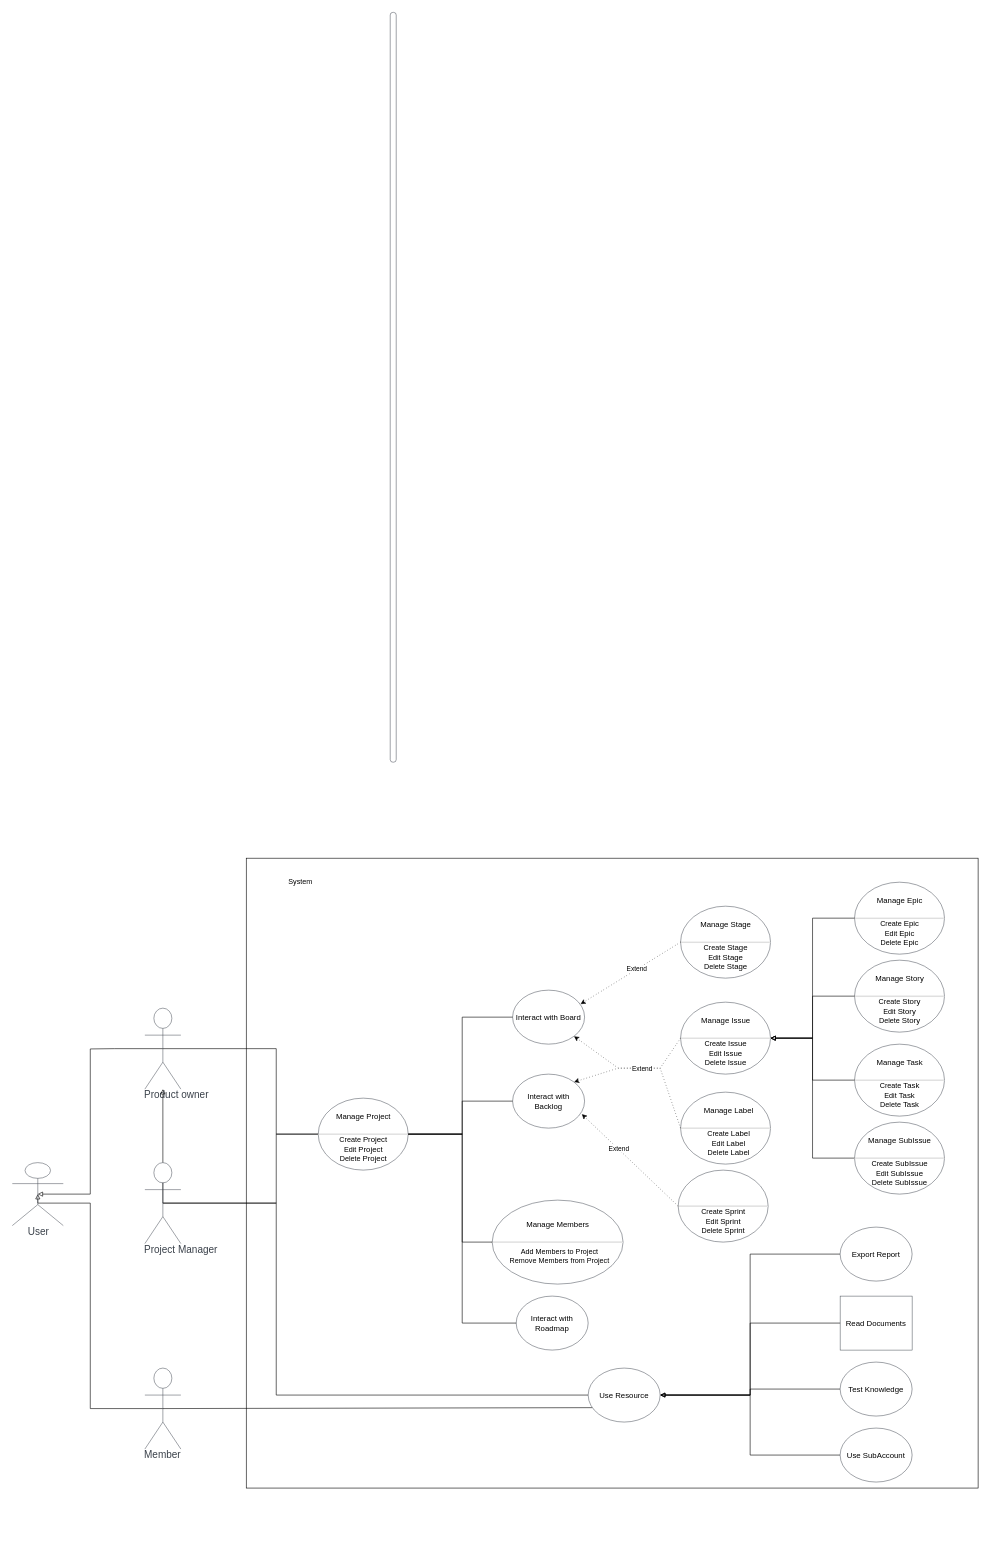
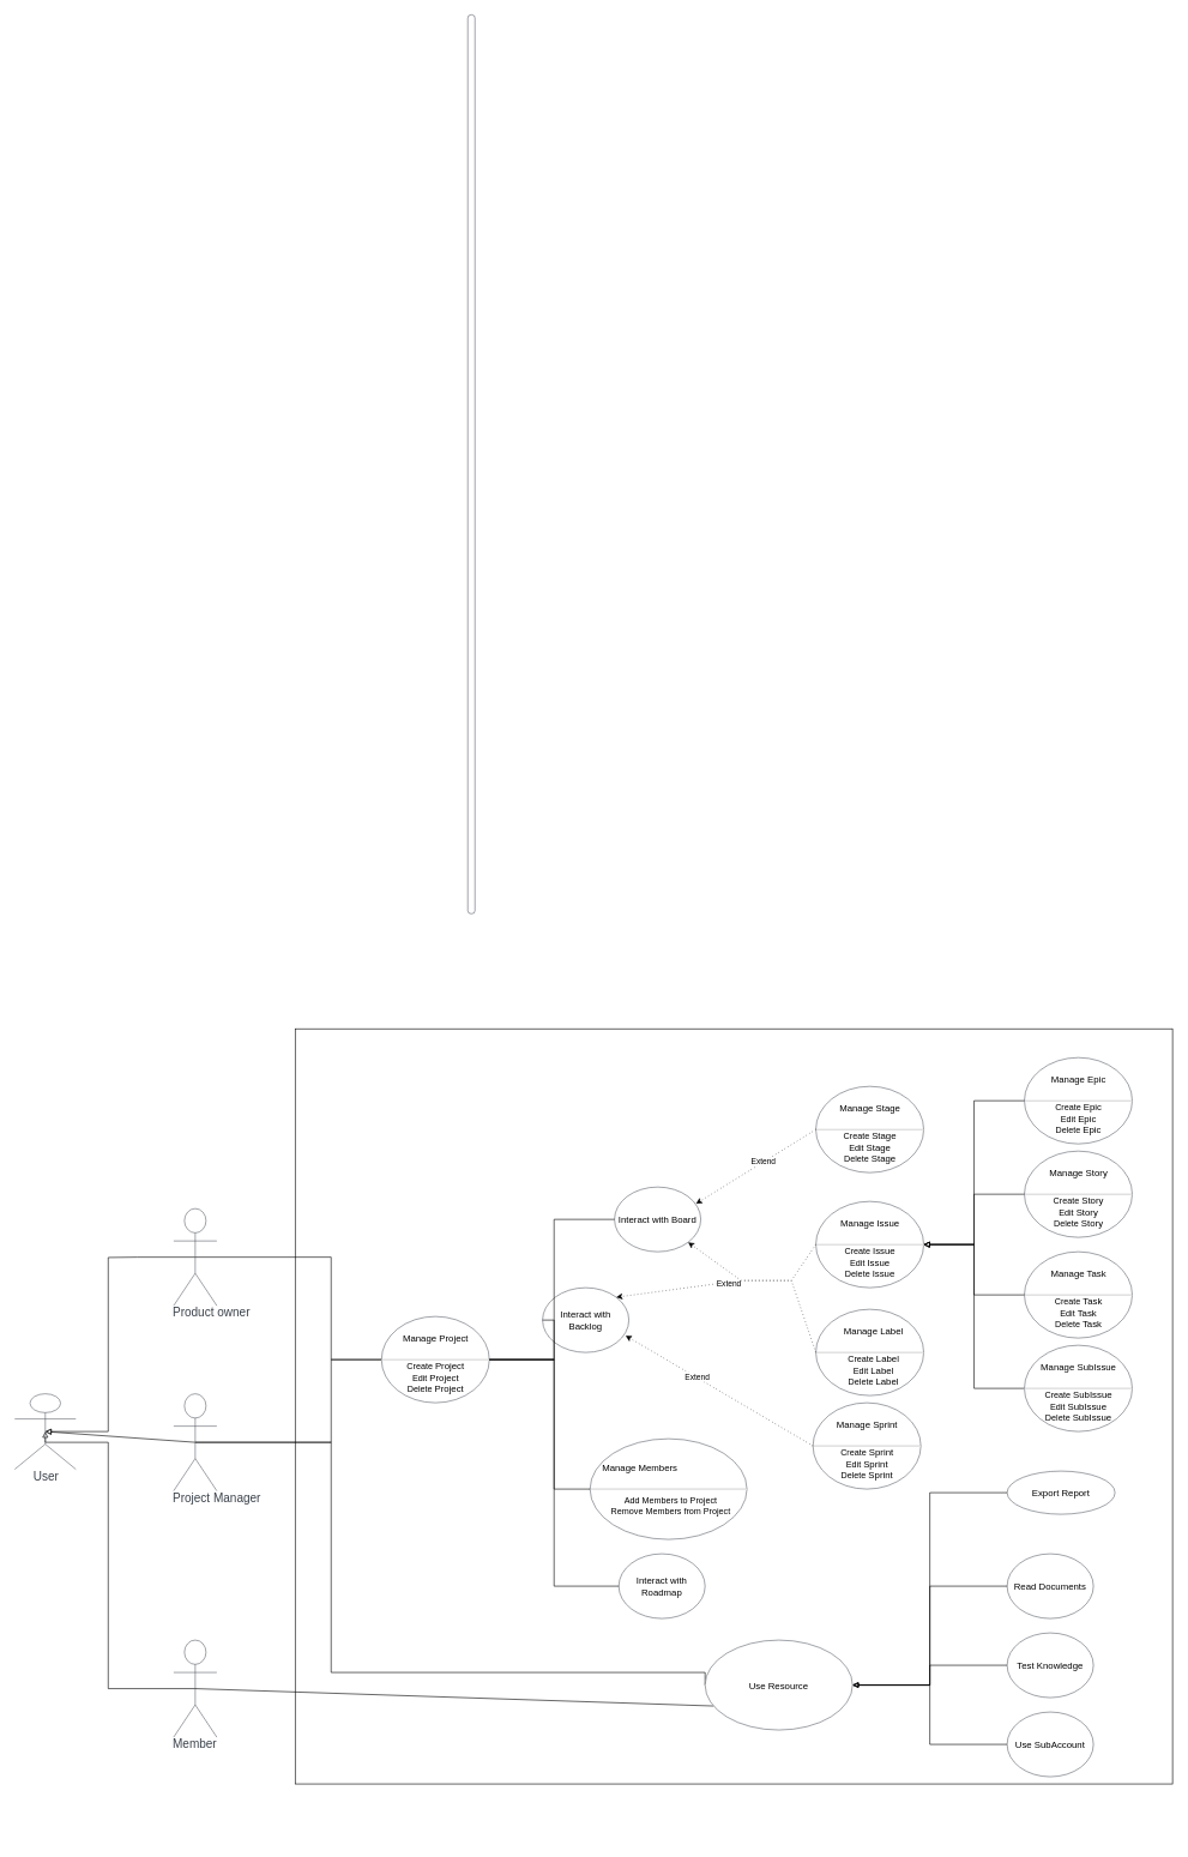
- <mxCell id="79" value="System" style="text;html=1;align=center;verticalAlign=middle;resizable=0;points=[];autosize=1;strokeColor=none;fillColor=none;" parent="15" vertex="1"><mxGeometry x="30" y="10" width="60" height="20" as="geometry" /></mxCell>
- <mxCell id="54" value="Interact with Backlog" style="html=1;overflow=block;blockSpacing=1;whiteSpace=wrap;ellipse;fontSize=13;spacing=3.8;strokeColor=#3a414a;strokeOpacity=100;rounded=1;absoluteArcSize=1;arcSize=9;strokeWidth=0.8;" parent="15" vertex="1"><mxGeometry x="414" y="340" width="120" height="90" as="geometry" /></mxCell>
+ <mxCell id="54" value="Interact with Backlog" style="html=1;overflow=block;blockSpacing=1;whiteSpace=wrap;ellipse;fontSize=13;spacing=3.8;strokeColor=#3a414a;strokeOpacity=100;rounded=1;absoluteArcSize=1;arcSize=9;strokeWidth=0.8;" parent="15" vertex="1"><mxGeometry x="314" y="340" width="120" height="90" as="geometry" /></mxCell>
- <mxCell id="7" style="edgeStyle=none;rounded=0;orthogonalLoop=1;jettySize=auto;html=1;exitX=0.5;exitY=0.5;exitDx=0;exitDy=0;exitPerimeter=0;endArrow=block;endFill=0;" parent="1" source="10" target="6" edge="1"><mxGeometry relative="1" as="geometry"><mxPoint x="275" y="2025" as="targetPoint" /></mxGeometry></mxCell>
+ <mxCell id="7" style="edgeStyle=none;rounded=0;orthogonalLoop=1;jettySize=auto;html=1;exitX=0.5;exitY=0.5;exitDx=0;exitDy=0;exitPerimeter=0;entryX=0.5;entryY=0.5;entryDx=0;entryDy=0;entryPerimeter=0;endArrow=block;endFill=0;" parent="1" source="10" target="13" edge="1"><mxGeometry relative="1" as="geometry"><mxPoint x="275" y="2025" as="targetPoint" /></mxGeometry></mxCell>
+ <mxCell id="47" value="&lt;span style=&quot;font-size: 13px&quot;&gt;Manage Sprint&lt;/span&gt;" style="text;html=1;align=center;verticalAlign=middle;resizable=0;points=[];autosize=1;strokeColor=none;fillColor=none;" parent="45" vertex="1"><mxGeometry x="25" y="20" width="100" height="20" as="geometry" /></mxCell>
- <mxCell id="67" value="&lt;span style=&quot;font-size: 13px&quot;&gt;Manage Members&lt;/span&gt;" style="text;html=1;align=center;verticalAlign=middle;resizable=0;points=[];autosize=1;strokeColor=none;fillColor=none;" parent="65" vertex="1"><mxGeometry x="49.088" y="30.003" width="120" height="20" as="geometry" /></mxCell>
+ <mxCell id="67" value="&lt;span style=&quot;font-size: 13px&quot;&gt;Manage Members&lt;/span&gt;" style="text;html=1;align=center;verticalAlign=middle;resizable=0;points=[];autosize=1;strokeColor=none;fillColor=none;" parent="65" vertex="1"><mxGeometry x="9.088" y="30.003" width="120" height="20" as="geometry" /></mxCell>
- <mxCell id="77" value="Export Report" style="html=1;overflow=block;blockSpacing=1;whiteSpace=wrap;ellipse;fontSize=13;spacing=3.8;strokeColor=#3a414a;strokeOpacity=100;rounded=1;absoluteArcSize=1;arcSize=9;strokeWidth=0.8;" parent="15" vertex="1"><mxGeometry x="960" y="595" width="120" height="90" as="geometry" /></mxCell>
+ <mxCell id="77" value="Export Report" style="html=1;overflow=block;blockSpacing=1;whiteSpace=wrap;ellipse;fontSize=13;spacing=3.8;strokeColor=#3a414a;strokeOpacity=100;rounded=1;absoluteArcSize=1;arcSize=9;strokeWidth=0.8;" parent="15" vertex="1"><mxGeometry x="960" y="595" width="150" height="60" as="geometry" /></mxCell>
- <mxCell id="70" value="Read Documents" style="html=1;overflow=block;blockSpacing=1;whiteSpace=wrap;fontSize=13;spacing=3.8;strokeColor=#3a414a;strokeOpacity=100;absoluteArcSize=1;arcSize=9;strokeWidth=0.8;rounded=0;" parent="15" vertex="1"><mxGeometry x="960" y="710" width="120" height="90" as="geometry" /></mxCell>
+ <mxCell id="70" value="Read Documents" style="html=1;overflow=block;blockSpacing=1;whiteSpace=wrap;ellipse;fontSize=13;spacing=3.8;strokeColor=#3a414a;strokeOpacity=100;rounded=1;absoluteArcSize=1;arcSize=9;strokeWidth=0.8;" parent="15" vertex="1"><mxGeometry x="960" y="710" width="120" height="90" as="geometry" /></mxCell>
- <mxCell id="75" value="Use Resource" style="html=1;overflow=block;blockSpacing=1;whiteSpace=wrap;ellipse;fontSize=13;spacing=3.8;strokeColor=#3a414a;strokeOpacity=100;rounded=1;absoluteArcSize=1;arcSize=9;strokeWidth=0.8;" parent="15" vertex="1"><mxGeometry x="540" y="830" width="120" height="90" as="geometry" /></mxCell>
+ <mxCell id="75" value="Use Resource" style="html=1;overflow=block;blockSpacing=1;whiteSpace=wrap;ellipse;fontSize=13;spacing=3.8;strokeColor=#3a414a;strokeOpacity=100;rounded=1;absoluteArcSize=1;arcSize=9;strokeWidth=0.8;" parent="15" vertex="1"><mxGeometry x="540" y="830" width="205" height="125" as="geometry" /></mxCell>
